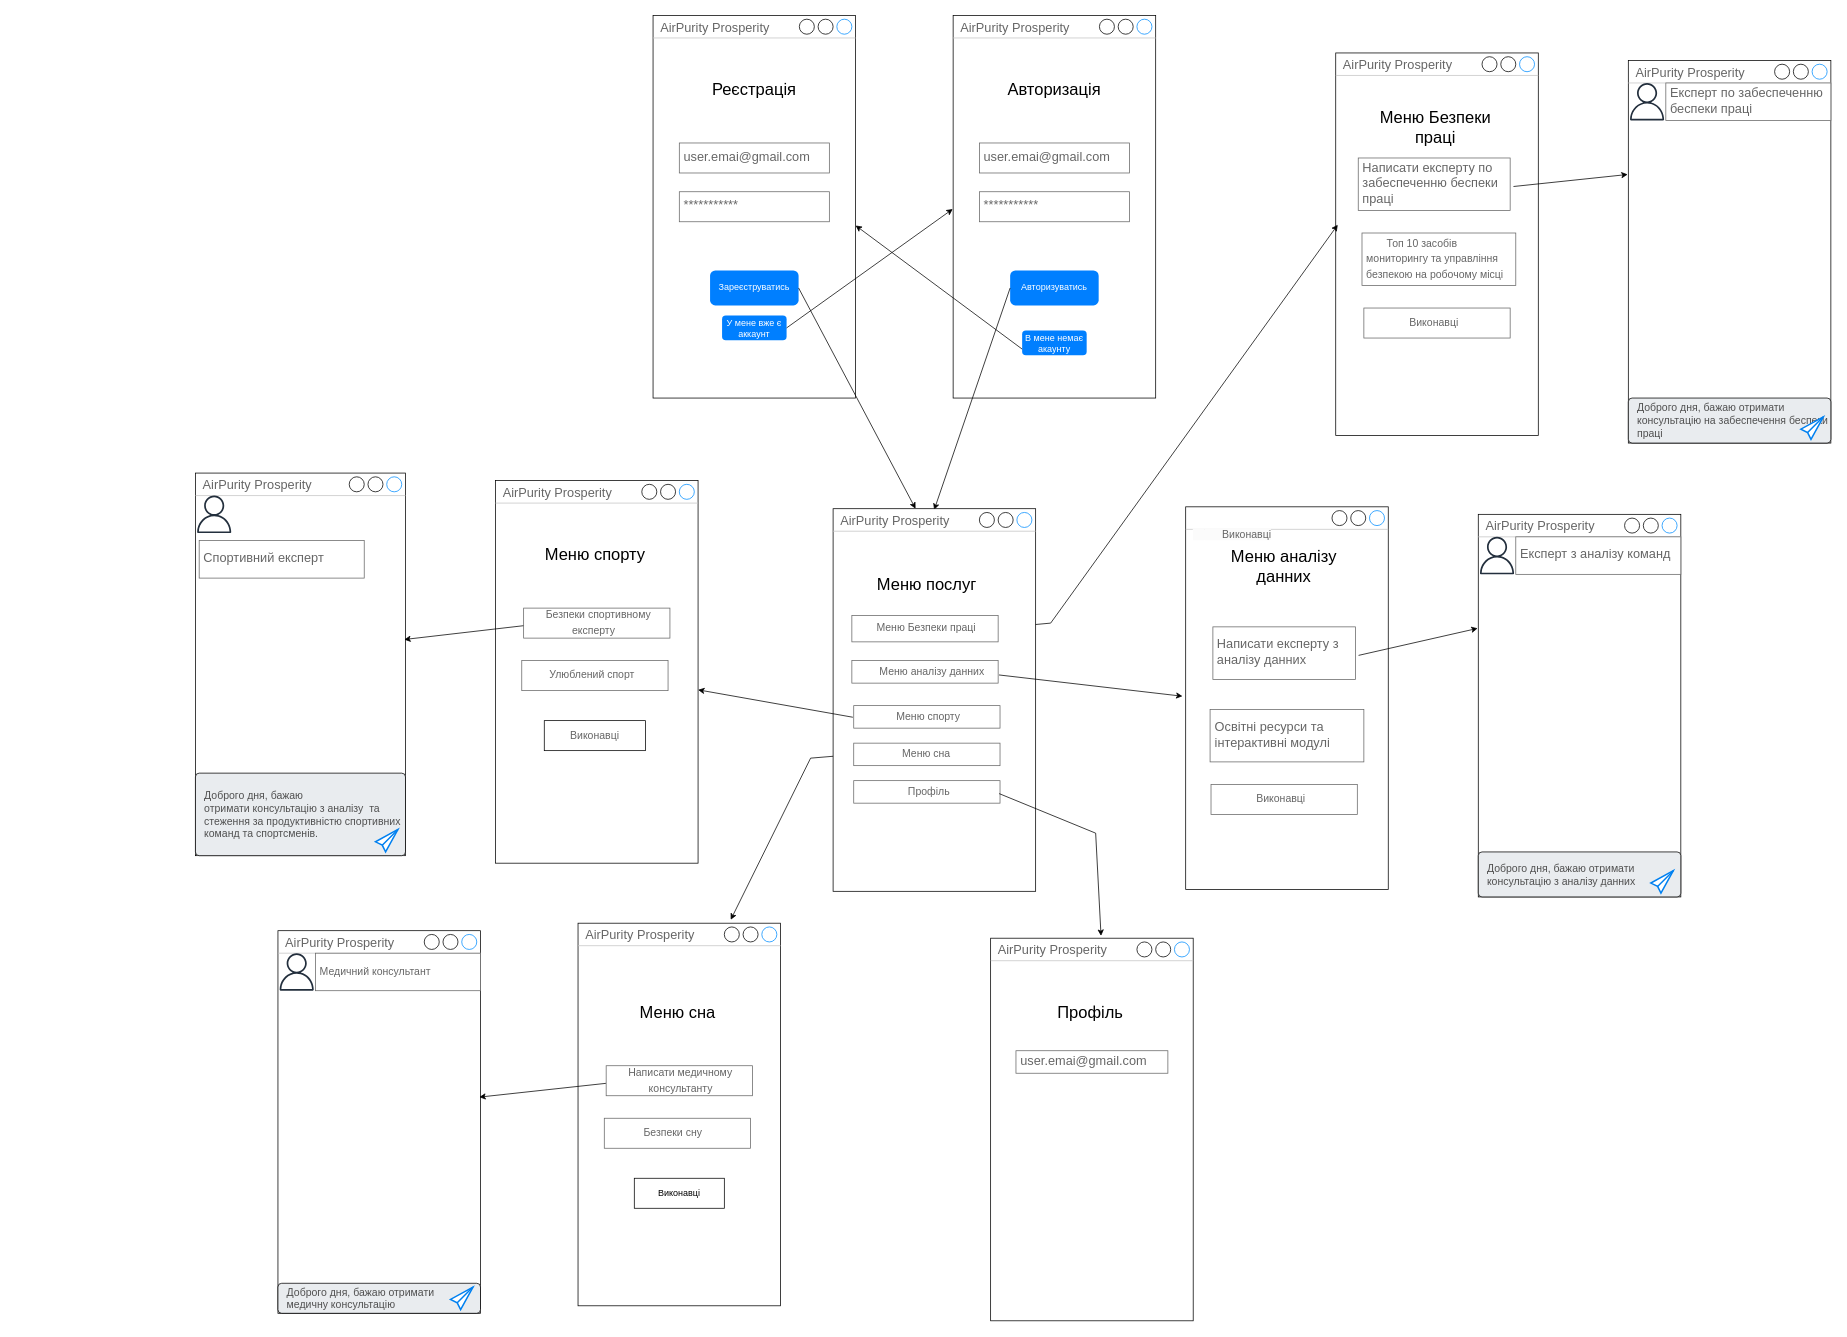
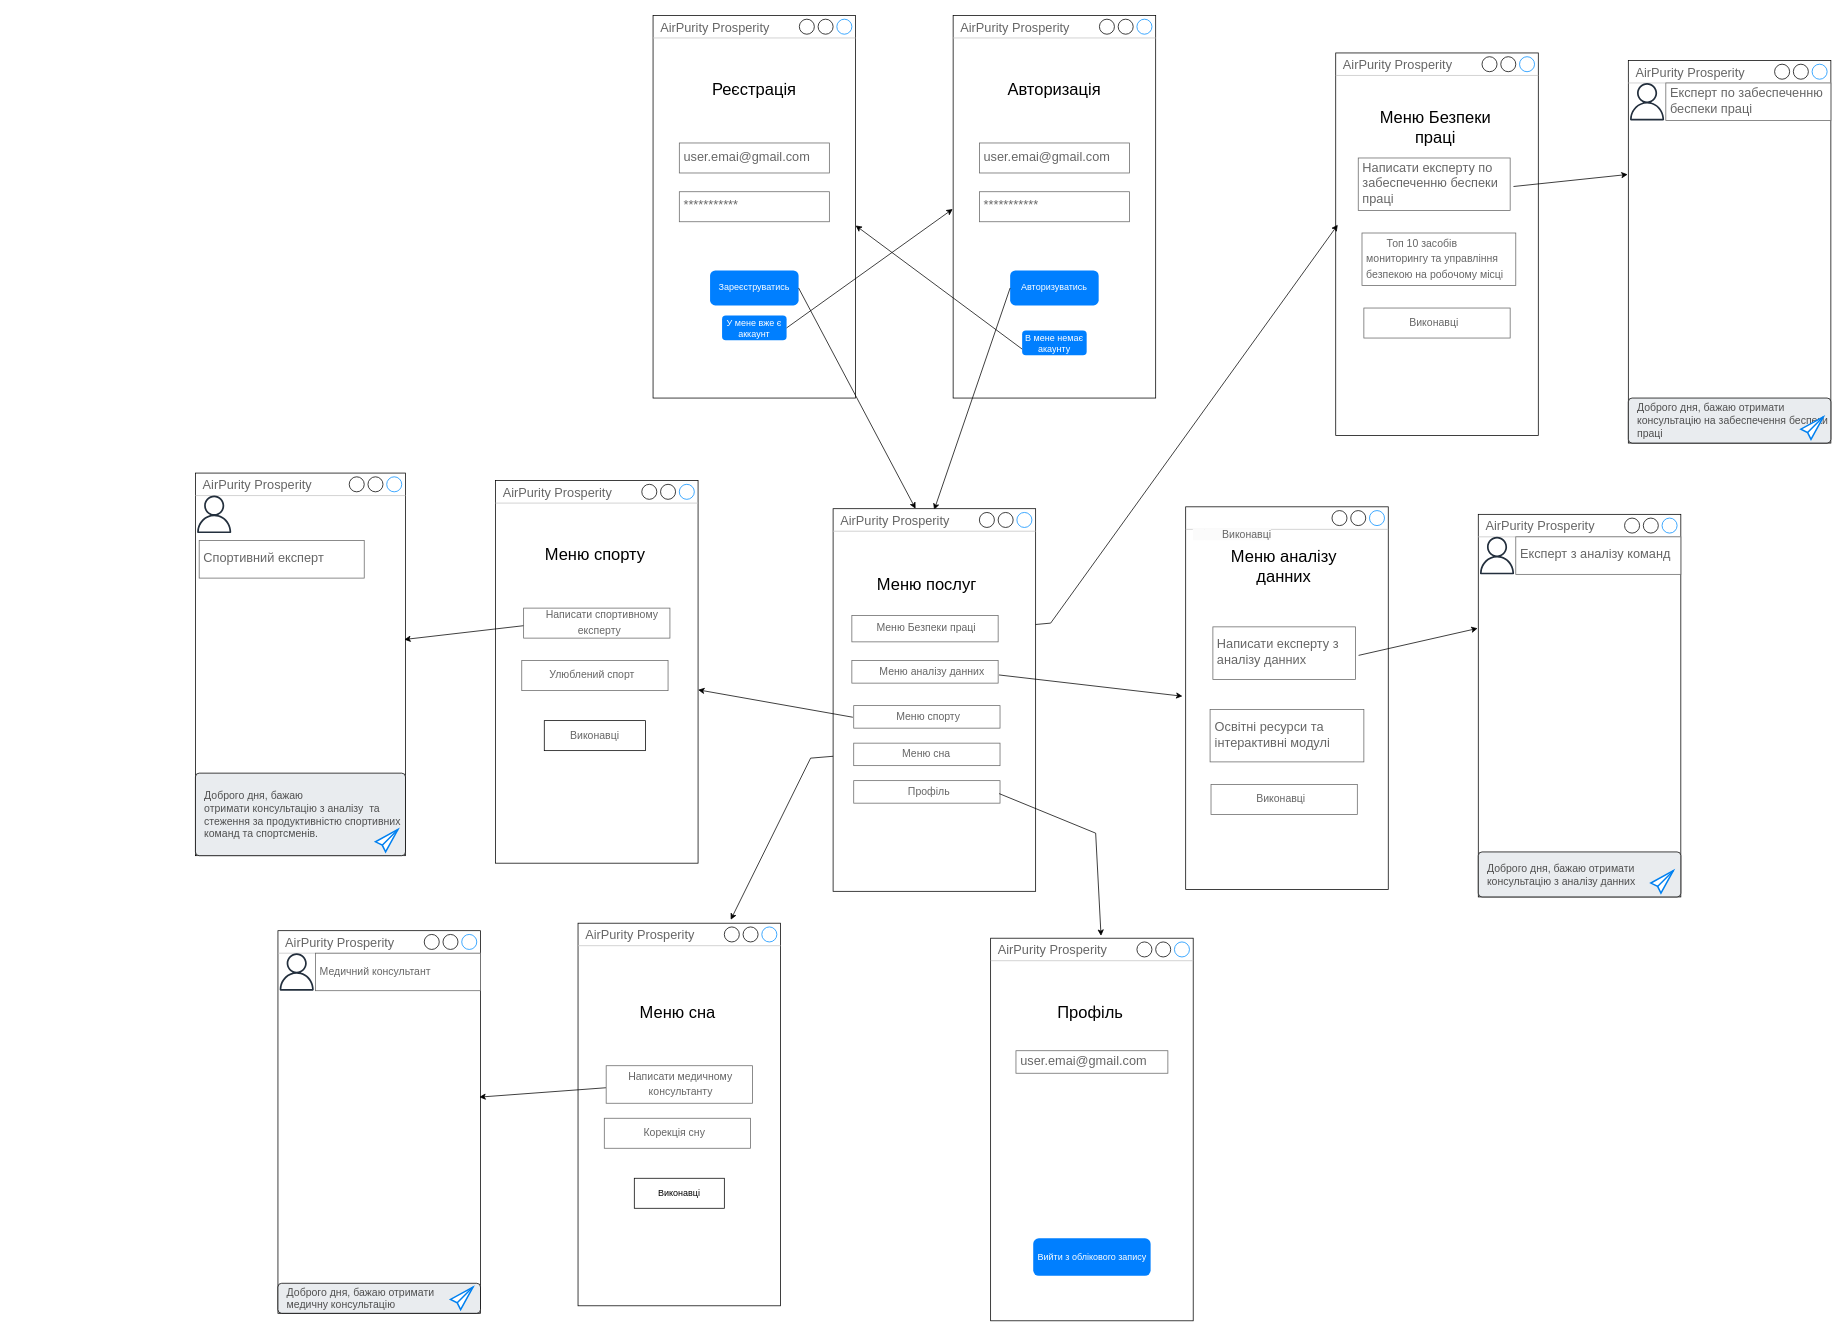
- <mxCell id="76" value="&lt;span style=&quot;font-size: 14px;&quot;&gt;&amp;nbsp; &amp;nbsp; &amp;nbsp; Безпеки спортивному&amp;nbsp; &amp;nbsp; &amp;nbsp; &amp;nbsp; &amp;nbsp; &amp;nbsp; &amp;nbsp; &amp;nbsp; &amp;nbsp; &amp;nbsp; &amp;nbsp;експерту&lt;/span&gt;" style="strokeWidth=1;shadow=0;dashed=0;align=center;html=1;shape=mxgraph.mockup.text.textBox;fontColor=#666666;align=left;fontSize=17;spacingLeft=4;spacingTop=-3;whiteSpace=wrap;strokeColor=#666666;mainText=" vertex="1" parent="73"><mxGeometry x="37.5" y="170" width="195" height="40" as="geometry" /></mxCell>
+ <mxCell id="76" value="&lt;span style=&quot;font-size: 14px;&quot;&gt;&amp;nbsp; &amp;nbsp; &amp;nbsp; Написати спортивному&amp;nbsp; &amp;nbsp; &amp;nbsp; &amp;nbsp; &amp;nbsp; &amp;nbsp; &amp;nbsp; &amp;nbsp; &amp;nbsp; &amp;nbsp; &amp;nbsp;експерту&lt;/span&gt;" style="strokeWidth=1;shadow=0;dashed=0;align=center;html=1;shape=mxgraph.mockup.text.textBox;fontColor=#666666;align=left;fontSize=17;spacingLeft=4;spacingTop=-3;whiteSpace=wrap;strokeColor=#666666;mainText=" vertex="1" parent="73"><mxGeometry x="37.5" y="170" width="195" height="40" as="geometry" /></mxCell>
- <mxCell id="23" value="&lt;span style=&quot;font-size: 14px;&quot;&gt;&amp;nbsp; &amp;nbsp; &amp;nbsp; Написати медичному&amp;nbsp; &amp;nbsp; &amp;nbsp; &amp;nbsp; &amp;nbsp; &amp;nbsp; &amp;nbsp; &amp;nbsp; &amp;nbsp; &amp;nbsp;консультанту&lt;/span&gt;" style="strokeWidth=1;shadow=0;dashed=0;align=center;html=1;shape=mxgraph.mockup.text.textBox;fontColor=#666666;align=left;fontSize=17;spacingLeft=4;spacingTop=-3;whiteSpace=wrap;strokeColor=#666666;mainText=" parent="20" vertex="1"><mxGeometry x="37.5" y="170" width="195" height="40" as="geometry" /></mxCell>
+ <mxCell id="23" value="&lt;span style=&quot;font-size: 14px;&quot;&gt;&amp;nbsp; &amp;nbsp; &amp;nbsp; Написати медичному&amp;nbsp; &amp;nbsp; &amp;nbsp; &amp;nbsp; &amp;nbsp; &amp;nbsp; &amp;nbsp; &amp;nbsp; &amp;nbsp; &amp;nbsp;консультанту&lt;/span&gt;" style="strokeWidth=1;shadow=0;dashed=0;align=center;html=1;shape=mxgraph.mockup.text.textBox;fontColor=#666666;align=left;fontSize=17;spacingLeft=4;spacingTop=-3;whiteSpace=wrap;strokeColor=#666666;mainText=" parent="20" vertex="1"><mxGeometry x="37.5" y="170" width="195" height="50" as="geometry" /></mxCell>
- <mxCell id="24" value="&lt;span style=&quot;font-size: 14px;&quot;&gt;&amp;nbsp; &amp;nbsp; &amp;nbsp; &amp;nbsp; &amp;nbsp; &amp;nbsp; Безпеки сну&lt;/span&gt;" style="strokeWidth=1;shadow=0;dashed=0;align=center;html=1;shape=mxgraph.mockup.text.textBox;fontColor=#666666;align=left;fontSize=17;spacingLeft=4;spacingTop=-3;whiteSpace=wrap;strokeColor=#666666;mainText=" parent="20" vertex="1"><mxGeometry x="35" y="240" width="195" height="40" as="geometry" /></mxCell>
+ <mxCell id="24" value="&lt;span style=&quot;font-size: 14px;&quot;&gt;&amp;nbsp; &amp;nbsp; &amp;nbsp; &amp;nbsp; &amp;nbsp; &amp;nbsp; Корекція сну&lt;/span&gt;" style="strokeWidth=1;shadow=0;dashed=0;align=center;html=1;shape=mxgraph.mockup.text.textBox;fontColor=#666666;align=left;fontSize=17;spacingLeft=4;spacingTop=-3;whiteSpace=wrap;strokeColor=#666666;mainText=" parent="20" vertex="1"><mxGeometry x="35" y="240" width="195" height="40" as="geometry" /></mxCell>
+ <mxCell id="31" value="Вийти з облікового запису" style="rounded=1;fillColor=#007FFF;strokeColor=none;html=1;whiteSpace=wrap;fontColor=#ffffff;align=center;verticalAlign=middle;fontStyle=0;fontSize=12;sketch=0;" parent="27" vertex="1"><mxGeometry x="56.75" y="400" width="156.5" height="50" as="geometry" /></mxCell>
